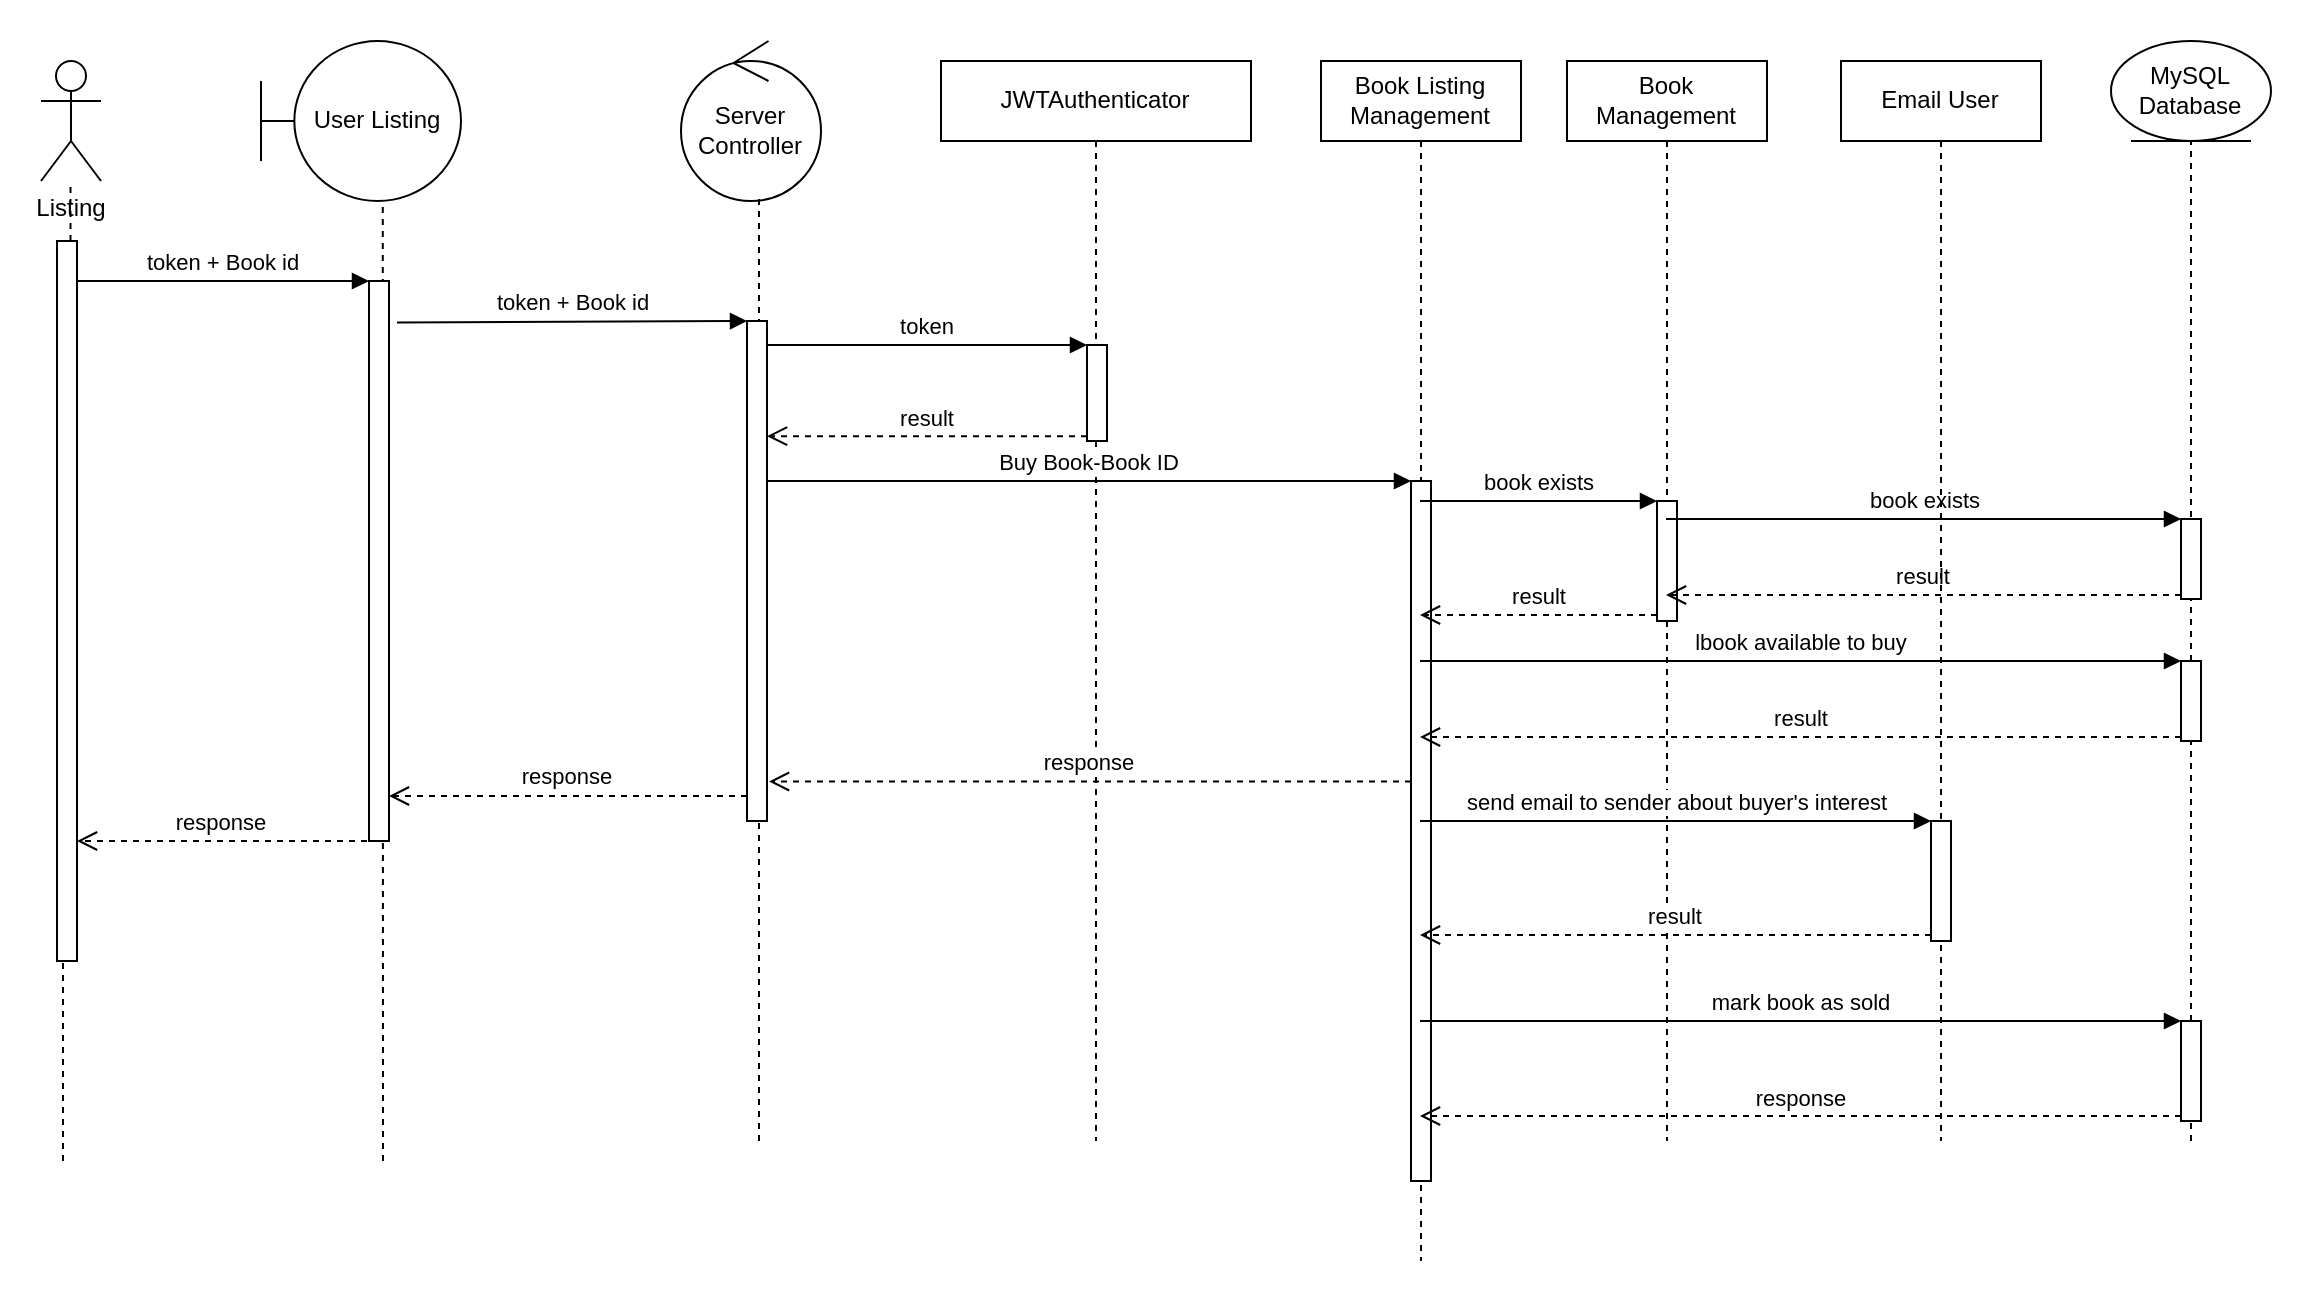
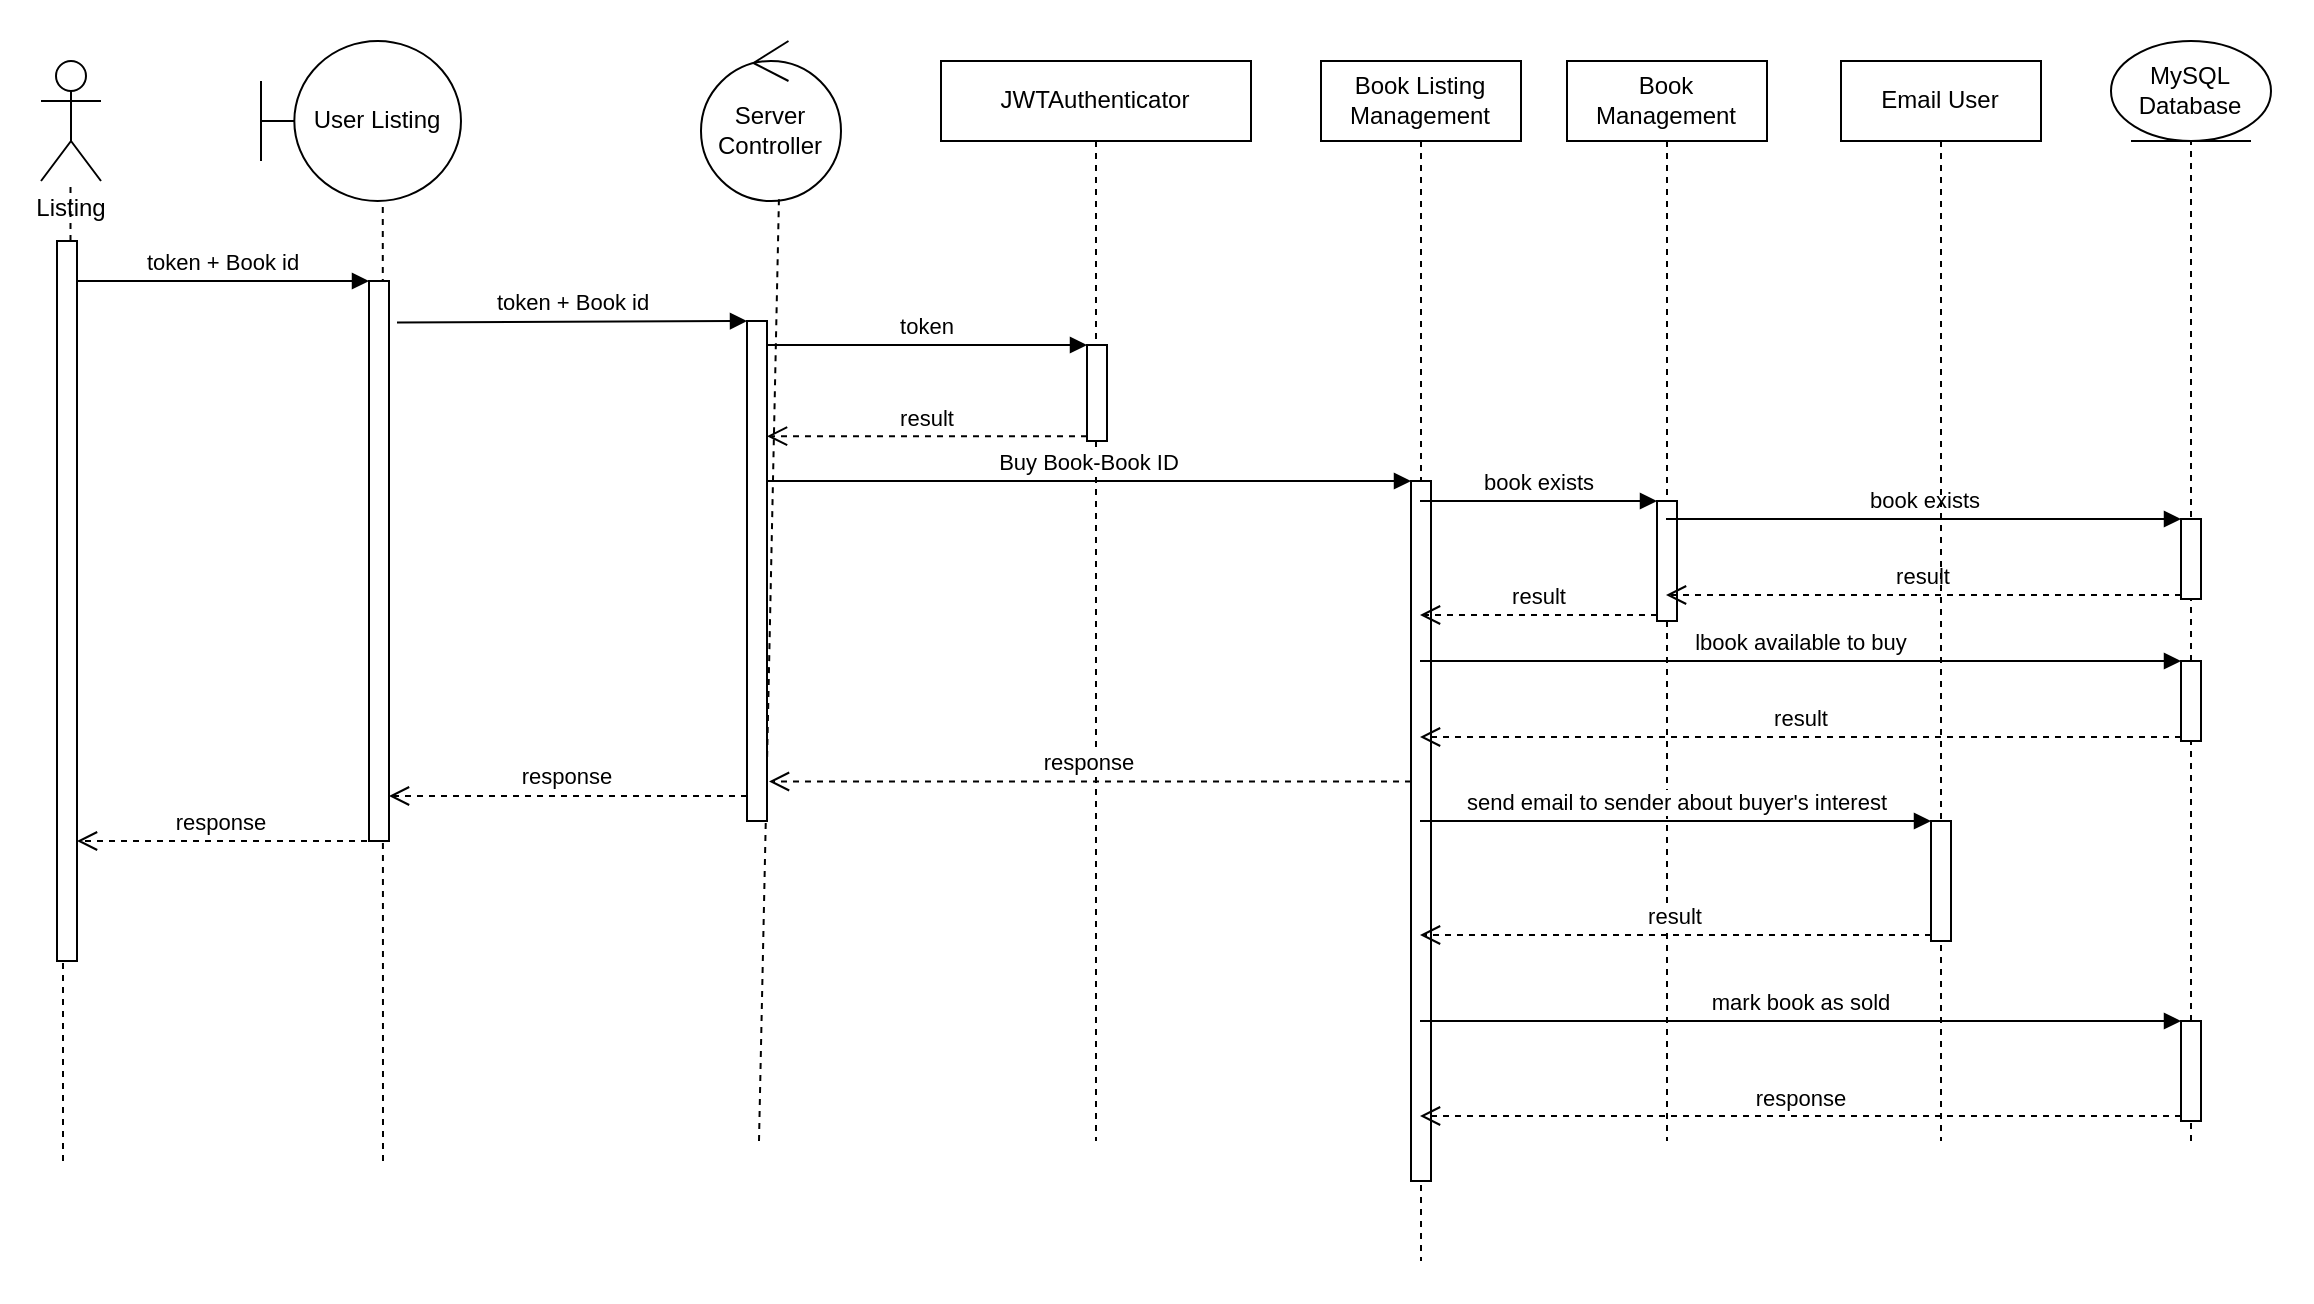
- <mxCell id="6" value="Server Controller" style="ellipse;shape=umlControl;whiteSpace=wrap;html=1;" vertex="1" parent="1"><mxGeometry x="340" y="20" width="70" height="80" as="geometry" /></mxCell>
+ <mxCell id="6" value="Server Controller" style="ellipse;shape=umlControl;whiteSpace=wrap;html=1;" vertex="1" parent="1"><mxGeometry x="350" y="20" width="70" height="80" as="geometry" /></mxCell>
